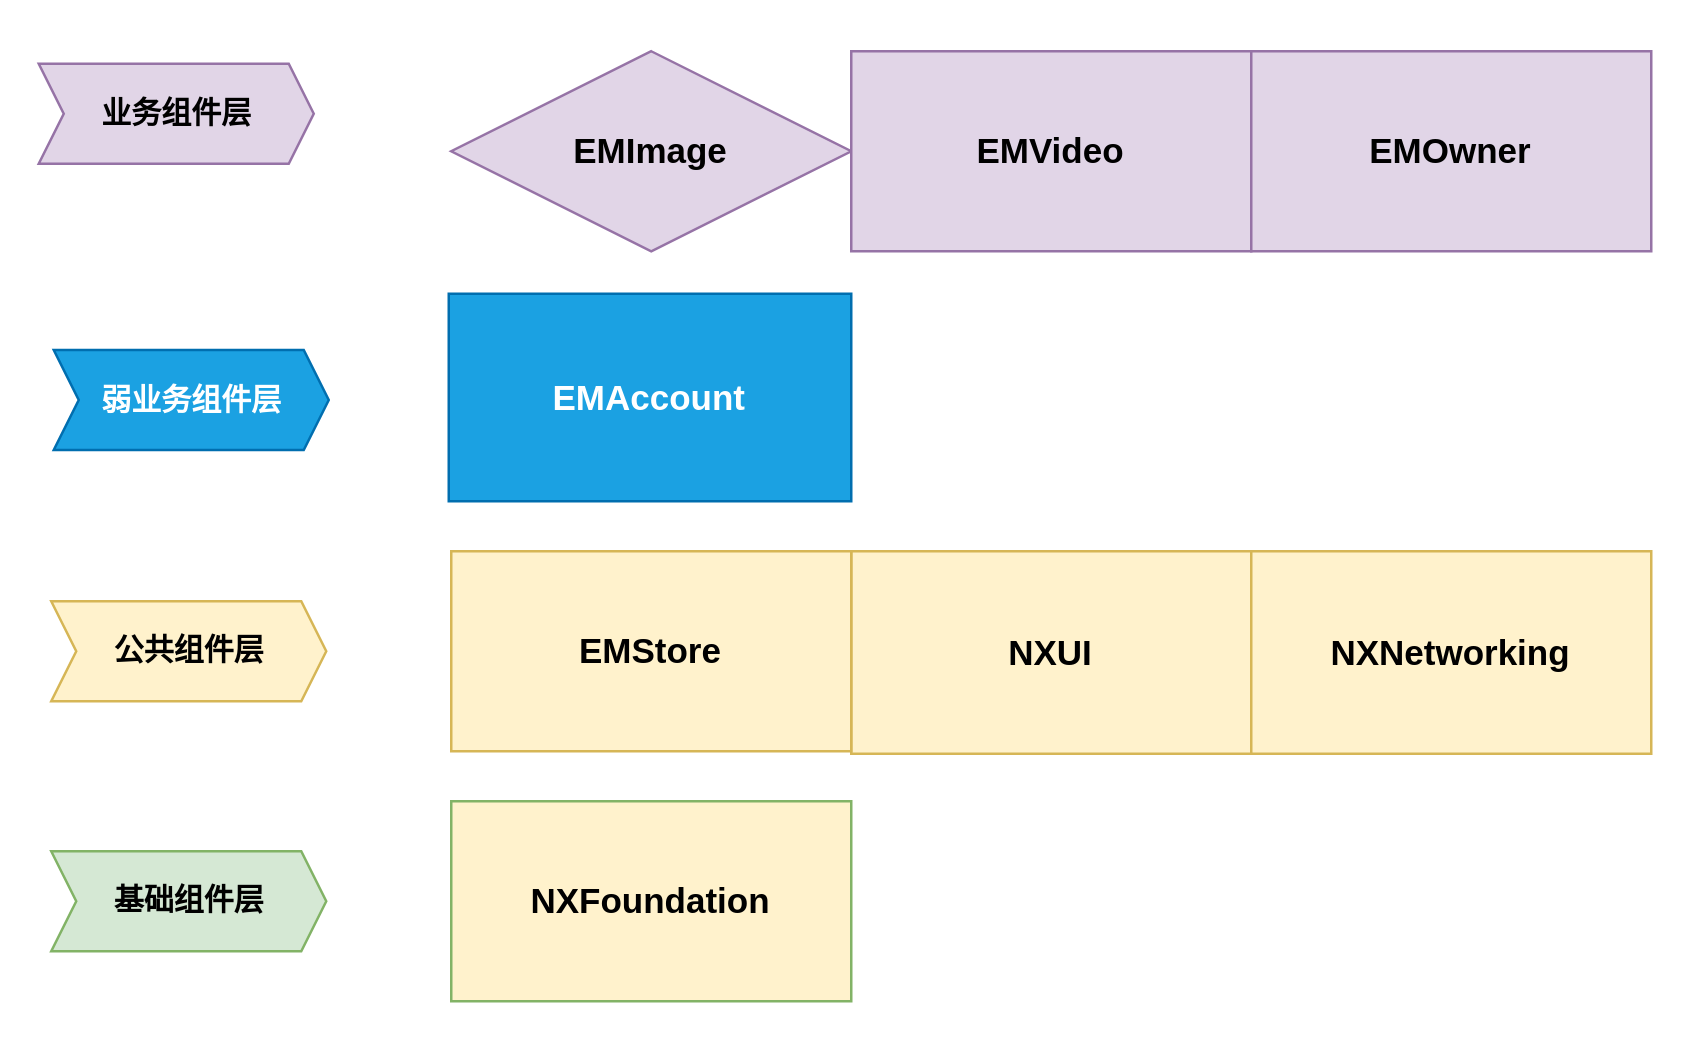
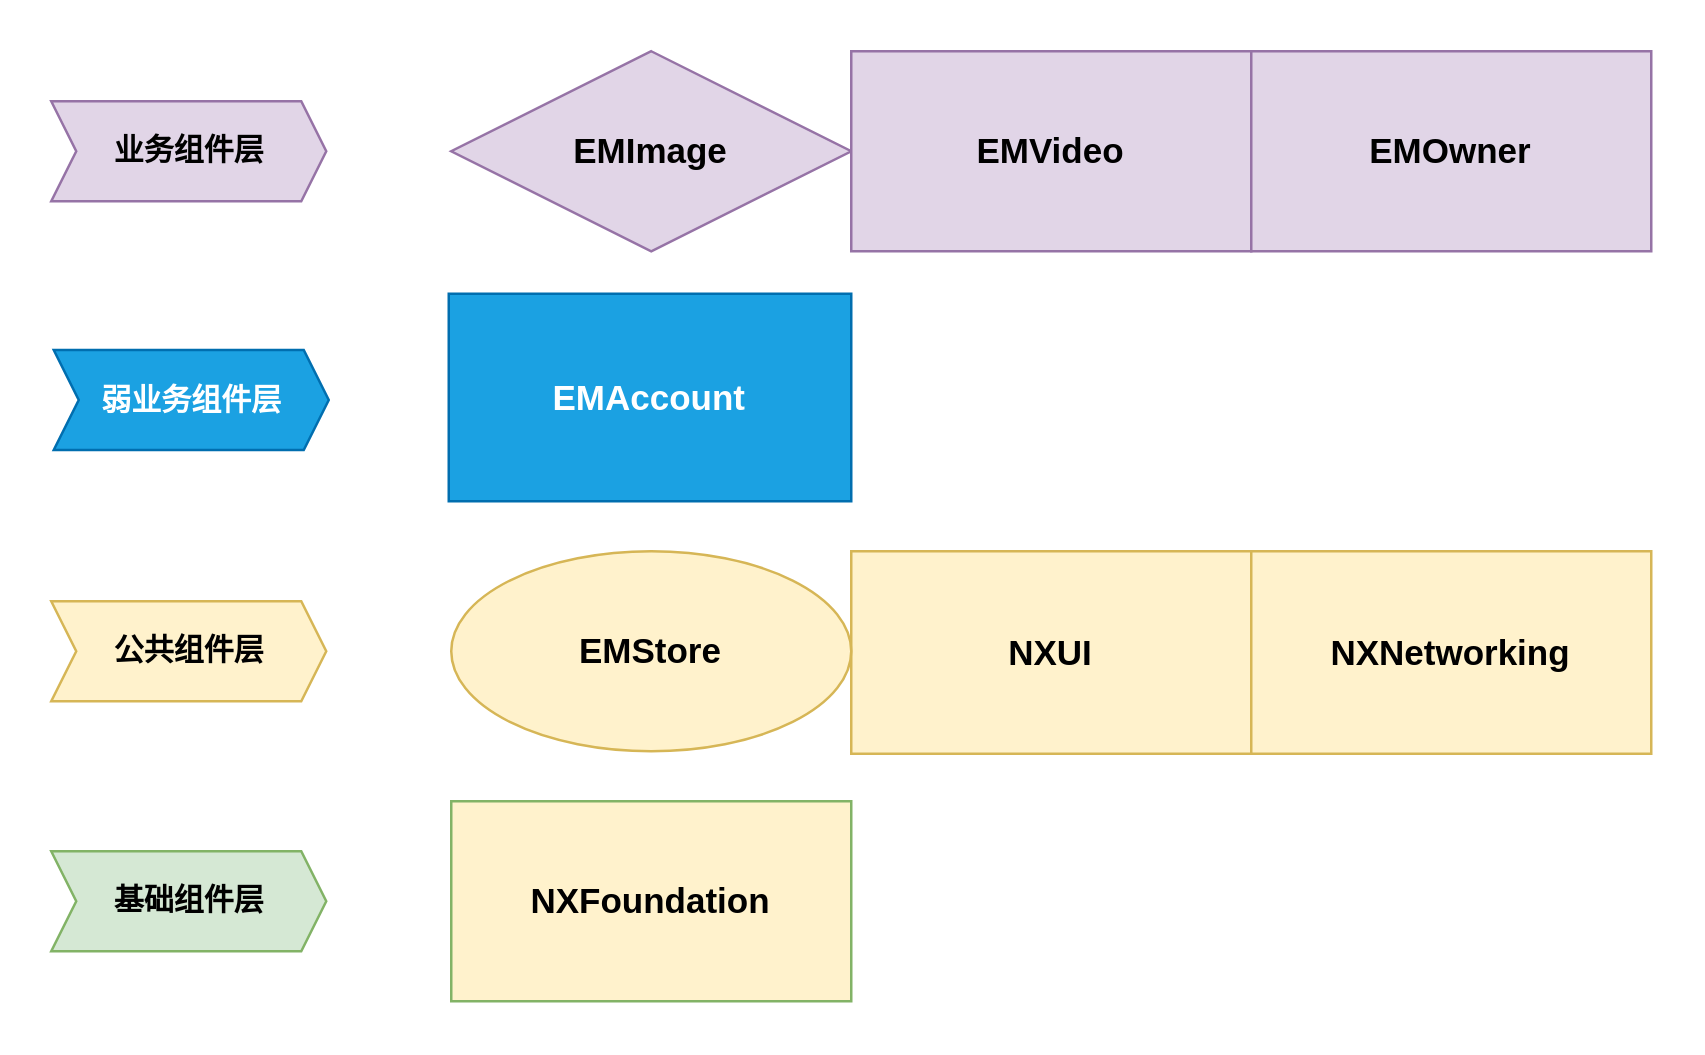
- <mxCell id="13" value="业务组件层" style="html=1;shadow=0;dashed=0;align=center;verticalAlign=middle;shape=mxgraph.arrows2.arrow;dy=0;dx=10;notch=10;fillColor=#e1d5e7;strokeColor=#9673a6;fontStyle=1" vertex="1" parent="1"><mxGeometry x="15" y="25" width="110" height="40" as="geometry" /></mxCell>
+ <mxCell id="13" value="业务组件层" style="html=1;shadow=0;dashed=0;align=center;verticalAlign=middle;shape=mxgraph.arrows2.arrow;dy=0;dx=10;notch=10;fillColor=#e1d5e7;strokeColor=#9673a6;fontStyle=1" vertex="1" parent="1"><mxGeometry x="20" y="40" width="110" height="40" as="geometry" /></mxCell>
- <mxCell id="9" value="EMStore" style="rounded=0;whiteSpace=wrap;html=1;fillColor=#fff2cc;strokeColor=#d6b656;fontSize=14;fontStyle=1;" vertex="1" parent="1"><mxGeometry x="180" y="220" width="160" height="80" as="geometry" /></mxCell>
+ <mxCell id="9" value="EMStore" style="ellipse;whiteSpace=wrap;html=1;fillColor=#fff2cc;strokeColor=#d6b656;fontSize=14;fontStyle=1;" vertex="1" parent="1"><mxGeometry x="180" y="220" width="160" height="80" as="geometry" /></mxCell>
